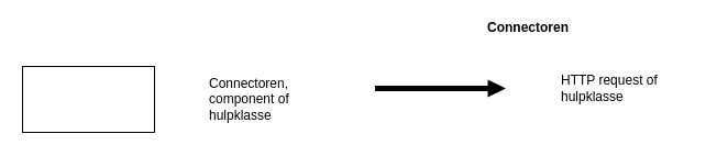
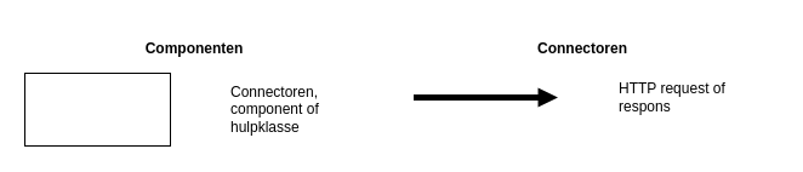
- <mxCell id="5" value="Connectoren" style="text;html=1;strokeColor=none;fillColor=none;align=center;verticalAlign=middle;whiteSpace=wrap;rounded=0;spacing=10;fontStyle=1" vertex="1" parent="1"><mxGeometry x="340" y="5" width="280" height="40" as="geometry" /></mxCell>
+ <mxCell id="5" value="Connectoren" style="text;html=1;strokeColor=none;fillColor=none;align=center;verticalAlign=middle;whiteSpace=wrap;rounded=0;spacing=10;fontStyle=1" vertex="1" parent="1"><mxGeometry x="340" width="280" height="40" as="geometry" y="20" /></mxCell>
+ <mxCell id="3" value="Componenten" style="text;html=1;strokeColor=none;fillColor=none;align=center;verticalAlign=middle;whiteSpace=wrap;rounded=0;spacing=10;fontStyle=1" vertex="1" parent="1"><mxGeometry width="280" height="40" as="geometry" x="20" y="20" /></mxCell>
- <mxCell id="7" value="HTTP request of hulpklasse" style="text;html=1;strokeColor=none;fillColor=none;align=left;verticalAlign=middle;whiteSpace=wrap;rounded=0;spacing=10;" vertex="1" parent="1"><mxGeometry x="500" y="60" width="140" height="40" as="geometry" /></mxCell>
+ <mxCell id="7" value="HTTP request of respons" style="text;html=1;strokeColor=none;fillColor=none;align=left;verticalAlign=middle;whiteSpace=wrap;rounded=0;spacing=10;" vertex="1" parent="1"><mxGeometry x="500" y="60" width="140" height="40" as="geometry" /></mxCell>
